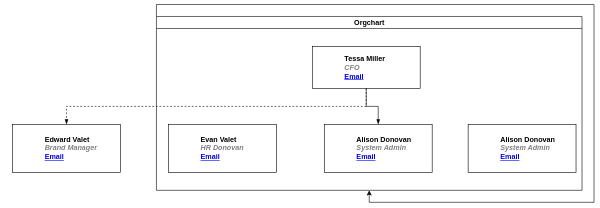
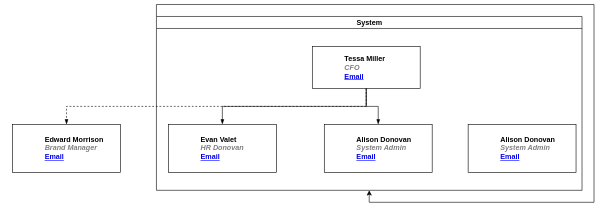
- <mxCell id="2" value="Orgchart" style="swimlane;html=1;startSize=20;horizontal=1;containerType=tree;glass=0;" parent="1" vertex="1"><mxGeometry x="260" y="20" width="710" height="290" as="geometry" /></mxCell>
+ <mxCell id="2" value="System" style="swimlane;html=1;startSize=20;horizontal=1;containerType=tree;glass=0;" parent="1" vertex="1"><mxGeometry x="260" y="20" width="710" height="290" as="geometry" /></mxCell>
+ <mxCell id="4" value="" style="endArrow=blockThin;endFill=1;fontSize=11;edgeStyle=elbowEdgeStyle;elbow=vertical;rounded=0;" parent="2" source="3" target="5" edge="1"><mxGeometry relative="1" as="geometry" /></mxCell>
- <mxCell id="10" value="Edward Valet&lt;br&gt;&lt;i style=&quot;color: gray&quot;&gt;Brand Manager&lt;/i&gt;&lt;br&gt;&lt;a href=&quot;mailto:me@example.com&quot;&gt;Email&lt;/a&gt;" style="label;image=https://cdn3.iconfinder.com/data/icons/user-avatars-1/512/users-10-3-128.png;whiteSpace=wrap;html=1;rounded=0;glass=0;treeFolding=1;treeMoving=1;" parent="1" vertex="1"><mxGeometry x="20" y="200" width="180" height="80" as="geometry" /></mxCell>
+ <mxCell id="10" value="Edward Morrison&lt;br&gt;&lt;i style=&quot;color: gray&quot;&gt;Brand Manager&lt;/i&gt;&lt;br&gt;&lt;a href=&quot;mailto:me@example.com&quot;&gt;Email&lt;/a&gt;" style="label;image=https://cdn3.iconfinder.com/data/icons/user-avatars-1/512/users-10-3-128.png;whiteSpace=wrap;html=1;rounded=0;glass=0;treeFolding=1;treeMoving=1;" parent="1" vertex="1"><mxGeometry x="20" y="200" width="180" height="80" as="geometry" /></mxCell>
